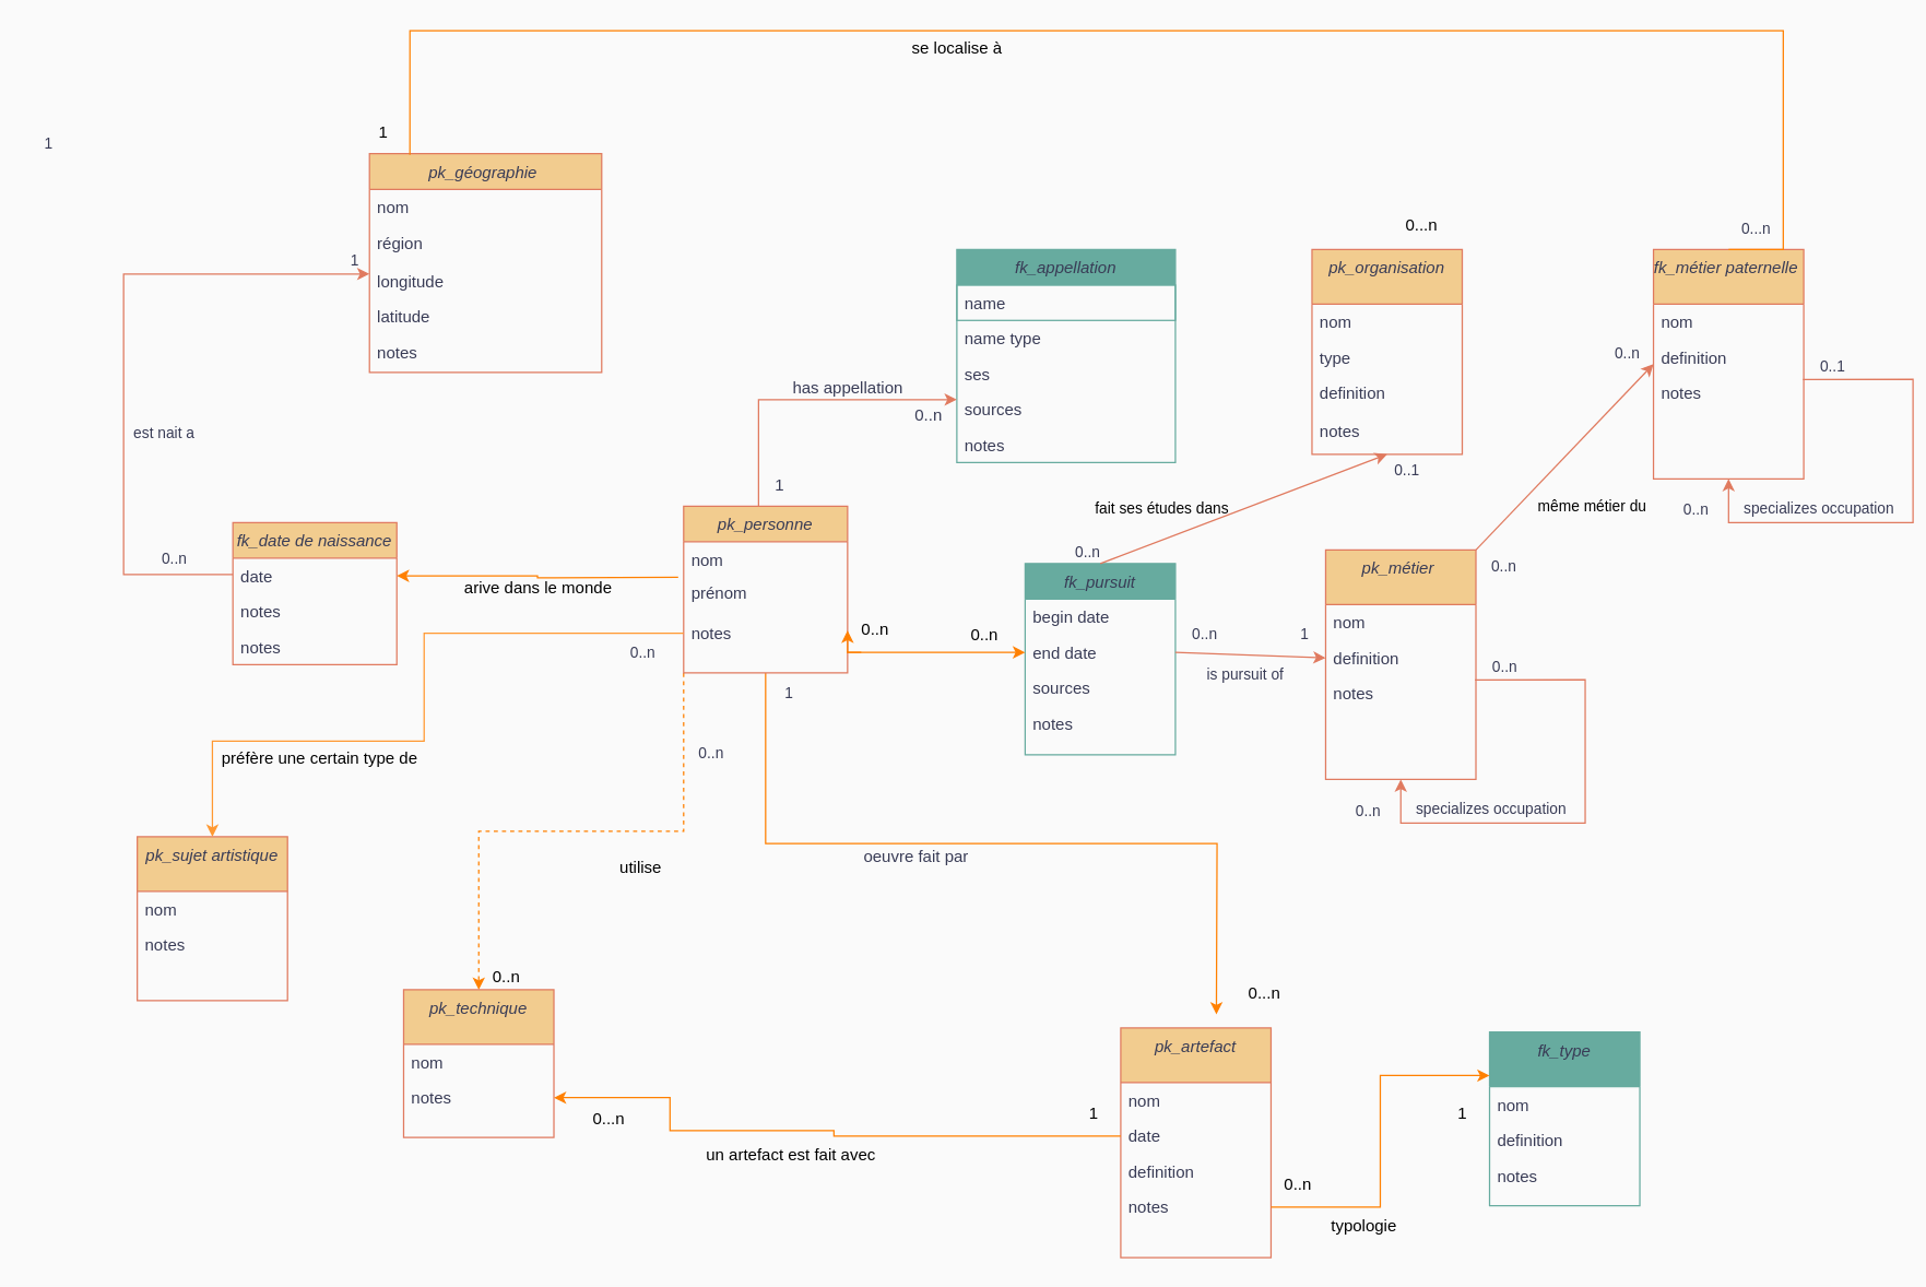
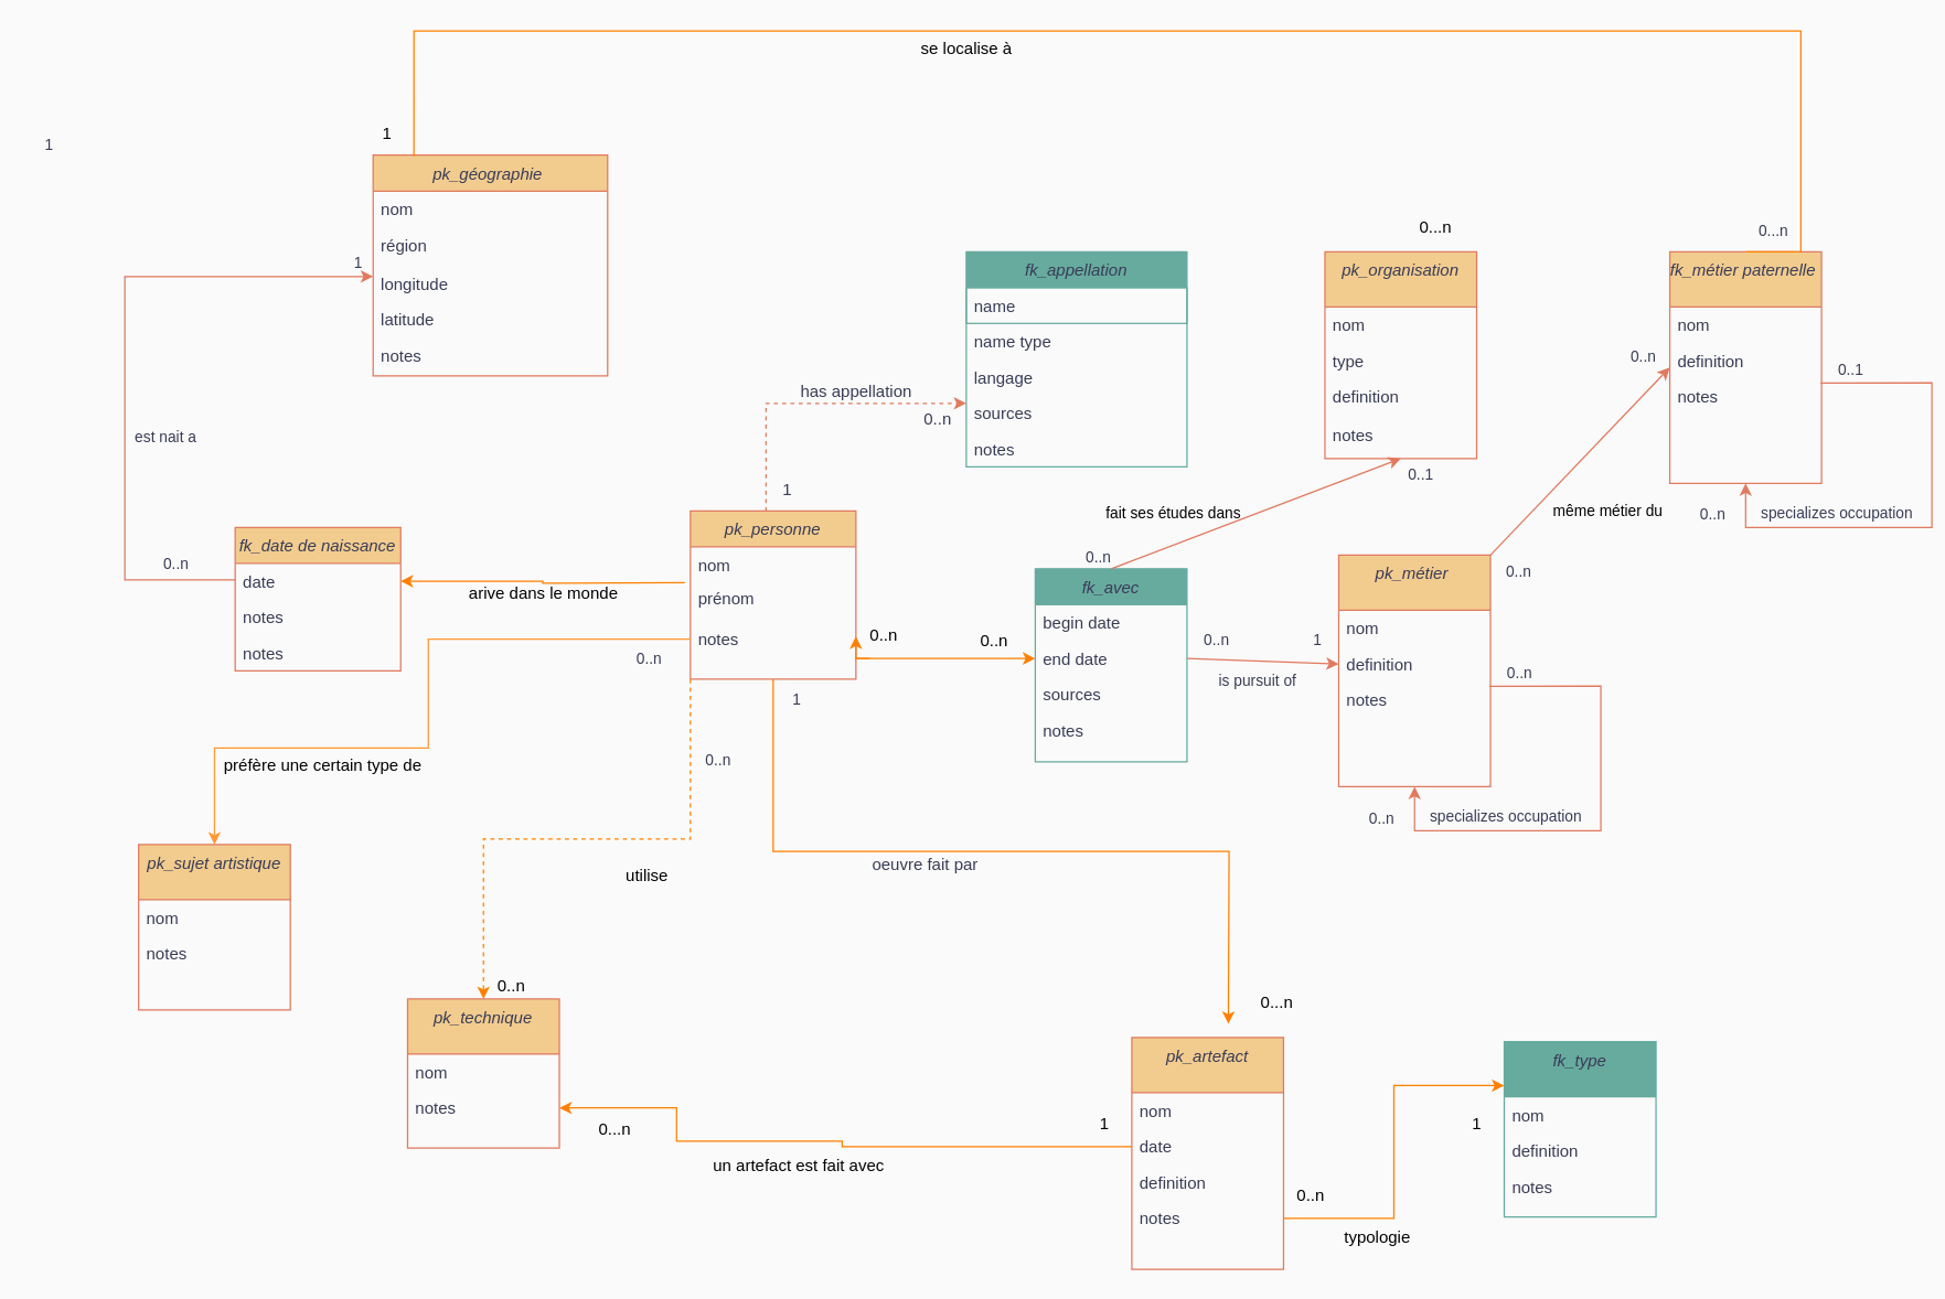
- <mxCell id="16" value="ses" style="text;align=left;verticalAlign=top;spacingLeft=4;spacingRight=4;overflow=hidden;rotatable=0;points=[[0,0.5],[1,0.5]];portConstraint=eastwest;rounded=0;labelBackgroundColor=none;fontColor=#393C56;" parent="13" vertex="1"><mxGeometry y="78" width="160" height="26" as="geometry" /></mxCell>
+ <mxCell id="16" value="langage" style="text;align=left;verticalAlign=top;spacingLeft=4;spacingRight=4;overflow=hidden;rotatable=0;points=[[0,0.5],[1,0.5]];portConstraint=eastwest;rounded=0;labelBackgroundColor=none;fontColor=#393C56;" parent="13" vertex="1"><mxGeometry y="78" width="160" height="26" as="geometry" /></mxCell>
- <mxCell id="19" value="" style="endArrow=classic;shadow=0;strokeWidth=1;rounded=0;endFill=1;edgeStyle=elbowEdgeStyle;elbow=vertical;exitX=0.457;exitY=0.003;exitDx=0;exitDy=0;exitPerimeter=0;labelBackgroundColor=none;fontColor=default;strokeColor=#E07A5F;" parent="1" source="4" target="13" edge="1"><mxGeometry x="0.5" y="41" relative="1" as="geometry"><mxPoint x="290" y="457" as="sourcePoint" /><mxPoint x="510" y="457" as="targetPoint" /><mxPoint x="-40" y="32" as="offset" /><Array as="points"><mxPoint x="620" y="292" /></Array></mxGeometry></mxCell>
+ <mxCell id="19" value="" style="endArrow=classic;shadow=0;strokeWidth=1;rounded=0;endFill=1;edgeStyle=elbowEdgeStyle;elbow=vertical;exitX=0.457;exitY=0.003;exitDx=0;exitDy=0;exitPerimeter=0;labelBackgroundColor=none;fontColor=default;strokeColor=#E07A5F;dashed=1;" parent="1" source="4" target="13" edge="1"><mxGeometry x="0.5" y="41" relative="1" as="geometry"><mxPoint x="290" y="457" as="sourcePoint" /><mxPoint x="510" y="457" as="targetPoint" /><mxPoint x="-40" y="32" as="offset" /><Array as="points"><mxPoint x="620" y="292" /></Array></mxGeometry></mxCell>
- <mxCell id="40" value="fk_pursuit" style="swimlane;fontStyle=2;align=center;verticalAlign=top;childLayout=stackLayout;horizontal=1;startSize=26;horizontalStack=0;resizeParent=1;resizeLast=0;collapsible=1;marginBottom=0;rounded=0;shadow=0;strokeWidth=1;labelBackgroundColor=none;fillColor=#67AB9F;strokeColor=#67AB9F;fontColor=#393C56;" parent="1" vertex="1"><mxGeometry x="750" y="412" width="110" height="140" as="geometry"><mxRectangle x="230" y="140" width="160" height="26" as="alternateBounds" /></mxGeometry></mxCell>
+ <mxCell id="40" value="fk_avec" style="swimlane;fontStyle=2;align=center;verticalAlign=top;childLayout=stackLayout;horizontal=1;startSize=26;horizontalStack=0;resizeParent=1;resizeLast=0;collapsible=1;marginBottom=0;rounded=0;shadow=0;strokeWidth=1;labelBackgroundColor=none;fillColor=#67AB9F;strokeColor=#67AB9F;fontColor=#393C56;" parent="1" vertex="1"><mxGeometry x="750" y="412" width="110" height="140" as="geometry"><mxRectangle x="230" y="140" width="160" height="26" as="alternateBounds" /></mxGeometry></mxCell>
